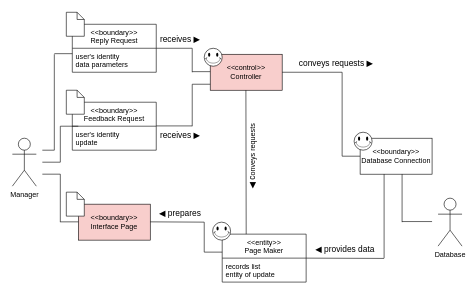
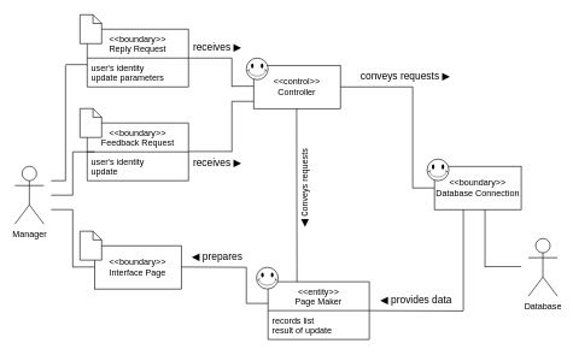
- <mxCell id="40" value="user's identity&#10;data parameters" style="text;strokeColor=none;fillColor=none;align=left;verticalAlign=top;spacingLeft=4;spacingRight=4;overflow=hidden;rotatable=0;points=[[0,0.5],[1,0.5]];portConstraint=eastwest;" vertex="1" parent="39"><mxGeometry y="40" width="140" height="40" as="geometry" /></mxCell>
+ <mxCell id="40" value="user's identity&#10;update parameters" style="text;strokeColor=none;fillColor=none;align=left;verticalAlign=top;spacingLeft=4;spacingRight=4;overflow=hidden;rotatable=0;points=[[0,0.5],[1,0.5]];portConstraint=eastwest;" vertex="1" parent="39"><mxGeometry y="40" width="140" height="40" as="geometry" /></mxCell>
- <mxCell id="10" value="&amp;lt;&amp;lt;control&amp;gt;&amp;gt;&lt;br&gt;Controller" style="rounded=0;whiteSpace=wrap;html=1;fillColor=#f8cecc;" vertex="1" parent="1"><mxGeometry x="350" y="90" width="120" height="60" as="geometry" /></mxCell>
+ <mxCell id="10" value="&amp;lt;&amp;lt;control&amp;gt;&amp;gt;&lt;br&gt;Controller" style="rounded=0;whiteSpace=wrap;html=1;" vertex="1" parent="1"><mxGeometry x="350" y="90" width="120" height="60" as="geometry" /></mxCell>
- <mxCell id="5" value="&amp;lt;&amp;lt;boundary&amp;gt;&amp;gt;&lt;br style=&quot;padding: 0px ; margin: 0px&quot;&gt;Interface Page" style="rounded=0;whiteSpace=wrap;html=1;fillColor=#f8cecc;" vertex="1" parent="1"><mxGeometry x="130" y="340" width="120" height="60" as="geometry" /></mxCell>
+ <mxCell id="5" value="&amp;lt;&amp;lt;boundary&amp;gt;&amp;gt;&lt;br style=&quot;padding: 0px ; margin: 0px&quot;&gt;Interface Page" style="rounded=0;whiteSpace=wrap;html=1;" vertex="1" parent="1"><mxGeometry x="130" y="340" width="120" height="60" as="geometry" /></mxCell>
- <mxCell id="28" value="records list&#10;entity of update" style="text;strokeColor=none;fillColor=none;align=left;verticalAlign=top;spacingLeft=4;spacingRight=4;overflow=hidden;rotatable=0;points=[[0,0.5],[1,0.5]];portConstraint=eastwest;" vertex="1" parent="27"><mxGeometry y="40" width="140" height="40" as="geometry" /></mxCell>
+ <mxCell id="28" value="records list&#10;result of update" style="text;strokeColor=none;fillColor=none;align=left;verticalAlign=top;spacingLeft=4;spacingRight=4;overflow=hidden;rotatable=0;points=[[0,0.5],[1,0.5]];portConstraint=eastwest;" vertex="1" parent="27"><mxGeometry y="40" width="140" height="40" as="geometry" /></mxCell>
